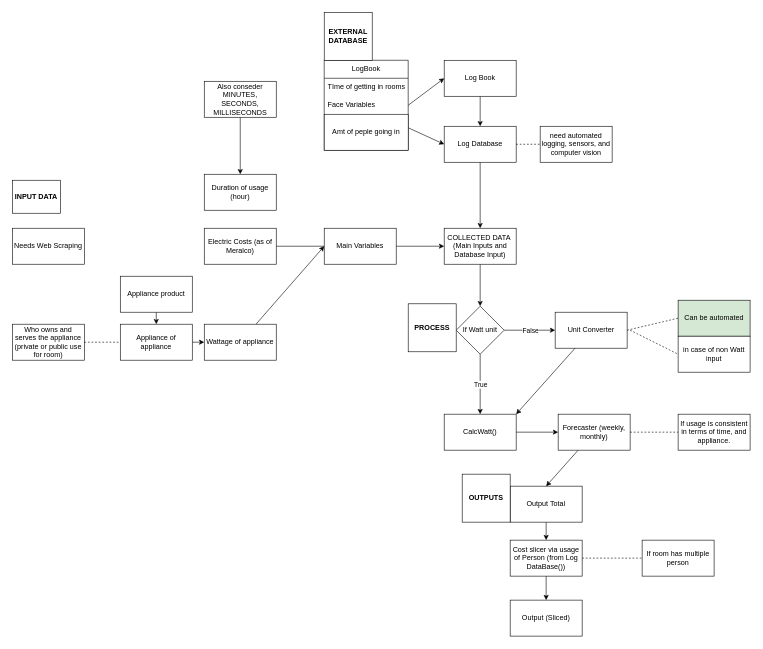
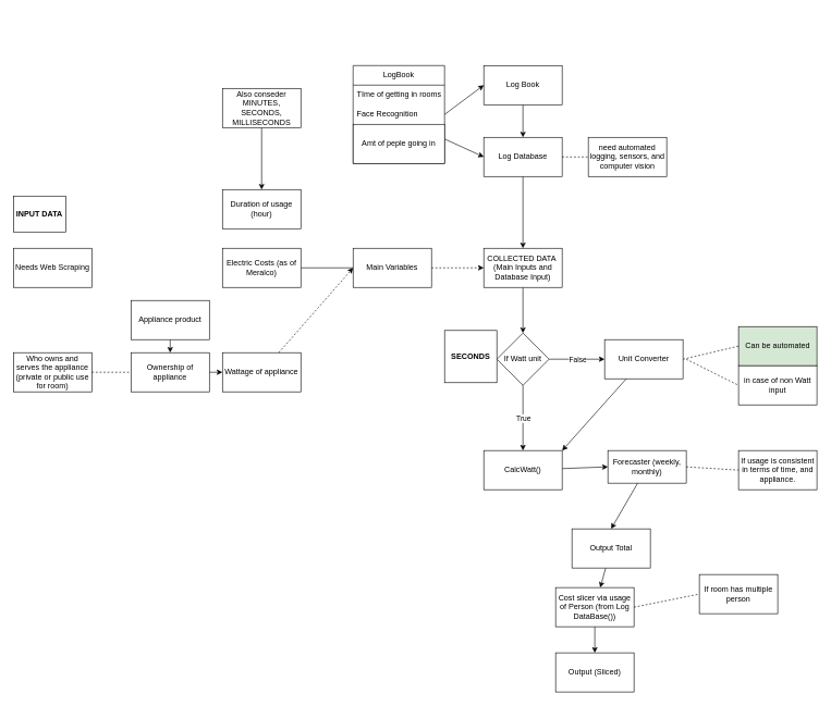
- <mxCell id="55" value="&lt;b&gt;EXTERNAL DATABASE&lt;/b&gt;" style="whiteSpace=wrap;html=1;aspect=fixed;" parent="1" vertex="1"><mxGeometry x="540" y="20" width="80" height="80" as="geometry" /></mxCell>
- <mxCell id="5" value="Face Variables" style="text;strokeColor=none;fillColor=none;align=left;verticalAlign=middle;spacingLeft=4;spacingRight=4;overflow=hidden;points=[[0,0.5],[1,0.5]];portConstraint=eastwest;rotatable=0;whiteSpace=wrap;html=1;" parent="3" vertex="1"><mxGeometry y="60" width="140" height="30" as="geometry" /></mxCell>
+ <mxCell id="5" value="Face Recognition" style="text;strokeColor=none;fillColor=none;align=left;verticalAlign=middle;spacingLeft=4;spacingRight=4;overflow=hidden;points=[[0,0.5],[1,0.5]];portConstraint=eastwest;rotatable=0;whiteSpace=wrap;html=1;" parent="3" vertex="1"><mxGeometry y="60" width="140" height="30" as="geometry" /></mxCell>
- <mxCell id="33" style="edgeStyle=none;html=1;entryX=0;entryY=0.5;entryDx=0;entryDy=0;" parent="1" source="34" target="25" edge="1"><mxGeometry relative="1" as="geometry" /></mxCell>
+ <mxCell id="33" style="edgeStyle=none;html=1;entryX=0;entryY=0.5;entryDx=0;entryDy=0;dashed=1;" parent="1" source="34" target="25" edge="1"><mxGeometry relative="1" as="geometry" /></mxCell>
- <mxCell id="17" style="edgeStyle=none;html=1;entryX=0;entryY=0.5;entryDx=0;entryDy=0;" parent="1" source="18" target="34" edge="1"><mxGeometry relative="1" as="geometry" /></mxCell>
+ <mxCell id="17" style="edgeStyle=none;html=1;entryX=0;entryY=0.5;entryDx=0;entryDy=0;dashed=1;" parent="1" source="18" target="34" edge="1"><mxGeometry relative="1" as="geometry" /></mxCell>
- <mxCell id="52" value="&lt;b&gt;PROCESS&lt;/b&gt;" style="whiteSpace=wrap;html=1;aspect=fixed;" parent="1" vertex="1"><mxGeometry x="680" y="506" width="80" height="80" as="geometry" /></mxCell>
+ <mxCell id="52" value="&lt;b&gt;SECONDS&lt;/b&gt;" style="whiteSpace=wrap;html=1;aspect=fixed;" parent="1" vertex="1"><mxGeometry x="680" y="506" width="80" height="80" as="geometry" /></mxCell>
- <mxCell id="20" value="Appliance of appliance" style="rounded=0;whiteSpace=wrap;html=1;" parent="1" vertex="1"><mxGeometry x="200" y="540" width="120" height="60" as="geometry" /></mxCell>
+ <mxCell id="20" value="Ownership of appliance" style="rounded=0;whiteSpace=wrap;html=1;" parent="1" vertex="1"><mxGeometry x="200" y="540" width="120" height="60" as="geometry" /></mxCell>
- <mxCell id="39" value="Forecaster (weekly, monthly)" style="rounded=0;whiteSpace=wrap;html=1;" parent="1" vertex="1"><mxGeometry x="930" y="690" width="120" height="60" as="geometry" /></mxCell>
+ <mxCell id="39" value="Forecaster (weekly, monthly)" style="rounded=0;whiteSpace=wrap;html=1;" parent="1" vertex="1"><mxGeometry x="930" y="690" width="120" height="50" as="geometry" /></mxCell>
- <mxCell id="53" value="&lt;b&gt;OUTPUTS&lt;/b&gt;" style="whiteSpace=wrap;html=1;aspect=fixed;" parent="1" vertex="1"><mxGeometry x="770" y="790" width="80" height="80" as="geometry" /></mxCell>
- <mxCell id="49" value="Output Total" style="rounded=0;whiteSpace=wrap;html=1;" parent="1" vertex="1"><mxGeometry x="850" y="810" width="120" height="60" as="geometry" /></mxCell>
+ <mxCell id="49" value="Output Total" style="rounded=0;whiteSpace=wrap;html=1;" parent="1" vertex="1"><mxGeometry x="875" y="810" width="120" height="60" as="geometry" /></mxCell>
- <mxCell id="51" value="If room has multiple person" style="rounded=0;whiteSpace=wrap;html=1;" parent="1" vertex="1"><mxGeometry x="1070" y="900" width="120" height="60" as="geometry" /></mxCell>
+ <mxCell id="51" value="If room has multiple person" style="rounded=0;whiteSpace=wrap;html=1;" parent="1" vertex="1"><mxGeometry x="1070" y="880" width="120" height="60" as="geometry" /></mxCell>
